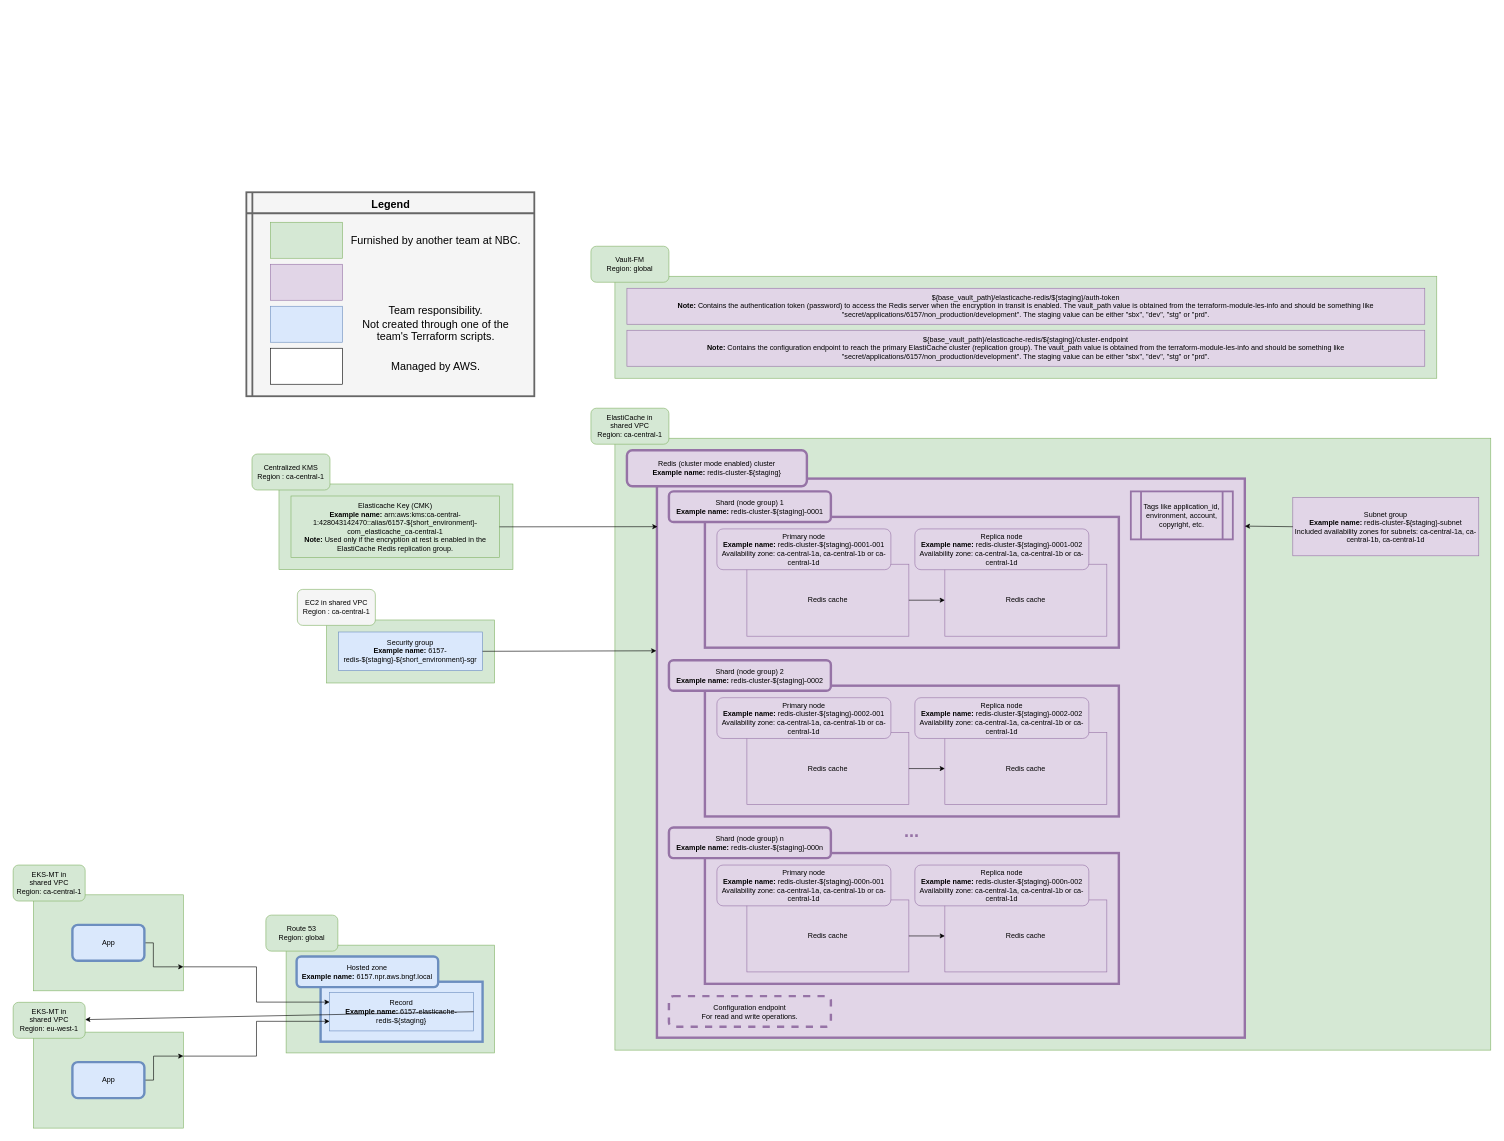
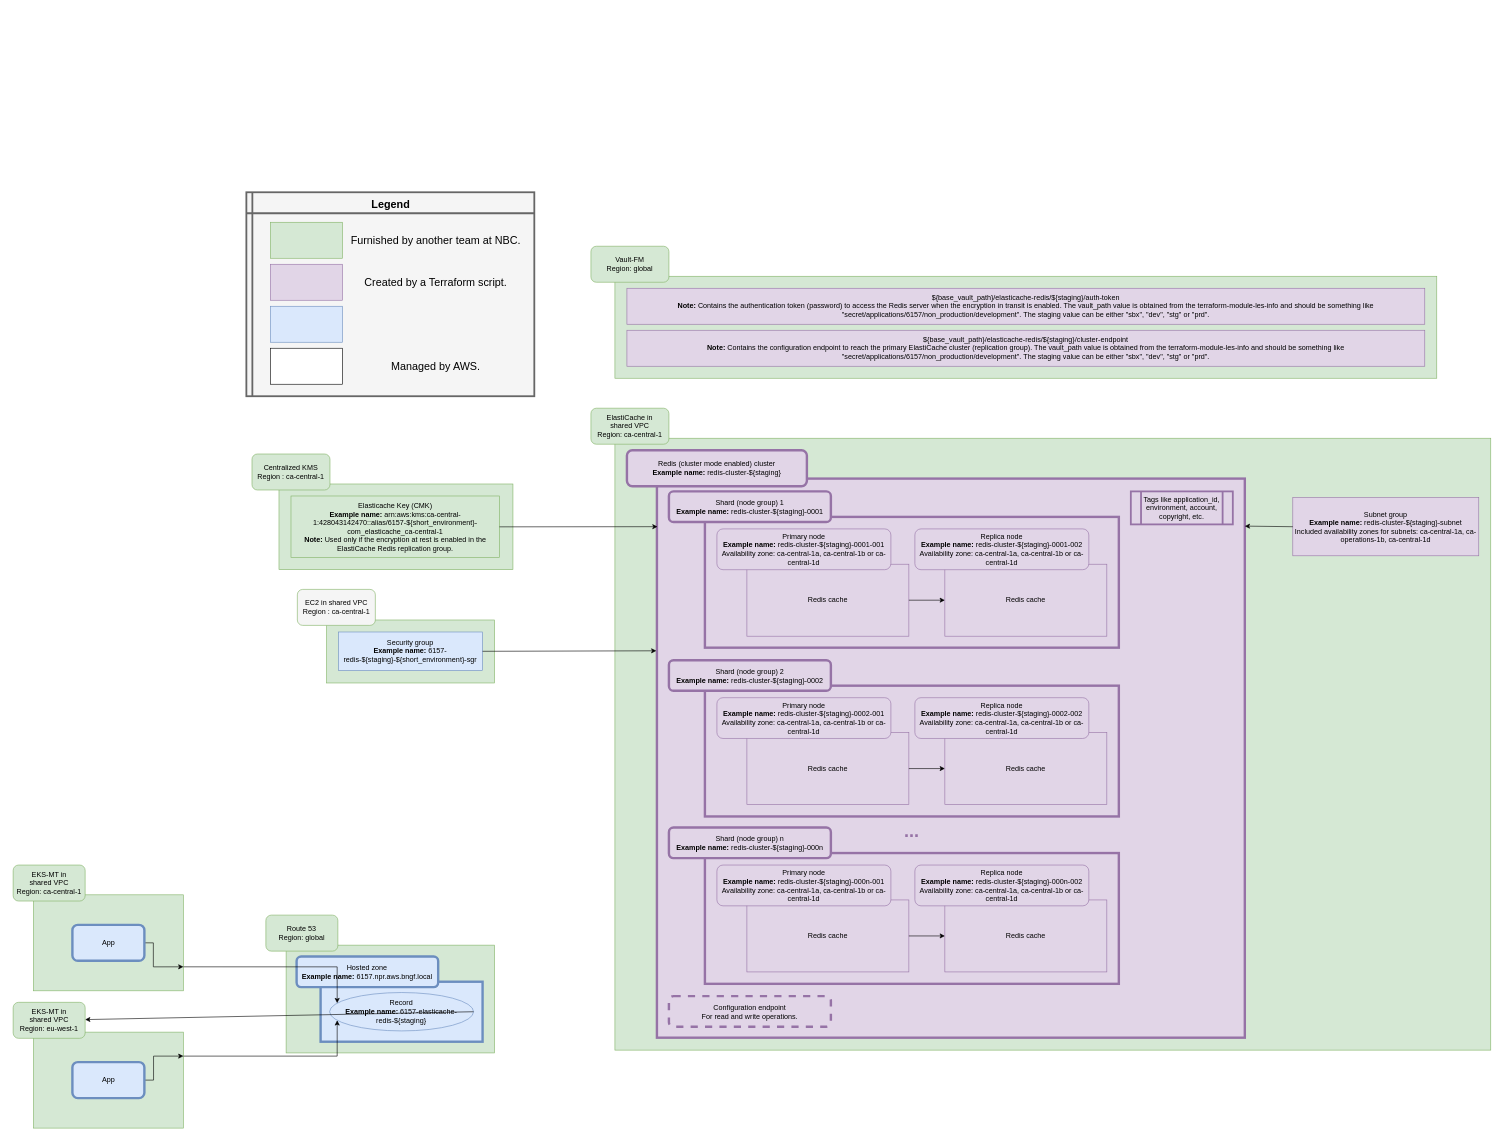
+ <mxCell id="29" value="&lt;font color=&quot;#000000&quot; size=&quot;4&quot;&gt;&lt;span&gt;Created by a Terraform&amp;nbsp;script.&lt;/span&gt;&lt;/font&gt;" style="text;html=1;align=center;verticalAlign=middle;resizable=0;points=[];autosize=1;strokeColor=none;fillColor=none;fontColor=#FF6666;" parent="1" vertex="1"><mxGeometry x="599.63" y="460" width="250" height="20" as="geometry" /></mxCell>
- <mxCell id="30" value="&lt;font color=&quot;#000000&quot; size=&quot;4&quot;&gt;&lt;span&gt;Team responsibility.&lt;br&gt;Not created through one of the&lt;br&gt;team's Terraform scripts.&lt;/span&gt;&lt;/font&gt;" style="text;html=1;align=center;verticalAlign=middle;resizable=0;points=[];autosize=1;strokeColor=none;fillColor=none;fontColor=#FF6666;" parent="1" vertex="1"><mxGeometry x="594.63" y="515" width="260" height="50" as="geometry" /></mxCell>
- <mxCell id="45" value="Tags like application_id, environment, account, copyright, etc." style="shape=process;whiteSpace=wrap;html=1;backgroundOutline=1;strokeWidth=3;fillColor=#e1d5e7;strokeColor=#9673a6;" parent="1" vertex="1"><mxGeometry x="1884" y="818.65" width="170" height="80" as="geometry" /></mxCell>
+ <mxCell id="45" value="Tags like application_id, environment, account, copyright, etc." style="shape=process;whiteSpace=wrap;html=1;backgroundOutline=1;strokeWidth=3;fillColor=#e1d5e7;strokeColor=#9673a6;" parent="1" vertex="1"><mxGeometry x="1884" y="818.65" width="170" height="55" as="geometry" /></mxCell>
- <mxCell id="43" value="Subnet group&lt;br&gt;&lt;b&gt;Example name:&lt;/b&gt; redis-cluster-${staging}-subnet&lt;br&gt;Included availability zones for subnets: ca-central-1a, ca-central-1b, ca-central-1d" style="rounded=0;whiteSpace=wrap;html=1;fillColor=#e1d5e7;strokeColor=#9673a6;" parent="1" vertex="1"><mxGeometry x="2154" y="829" width="310" height="97" as="geometry" /></mxCell>
+ <mxCell id="43" value="Subnet group&lt;br&gt;&lt;b&gt;Example name:&lt;/b&gt; redis-cluster-${staging}-subnet&lt;br&gt;Included availability zones for subnets: ca-central-1a, ca-operations-1b, ca-central-1d" style="rounded=0;whiteSpace=wrap;html=1;fillColor=#e1d5e7;strokeColor=#9673a6;" parent="1" vertex="1"><mxGeometry x="2154" y="829" width="310" height="97" as="geometry" /></mxCell>
- <mxCell id="64" value="Record&lt;br&gt;&lt;b&gt;Example name:&lt;/b&gt;&amp;nbsp;6157-elasticache-redis-${staging}" style="rounded=0;whiteSpace=wrap;html=1;fillColor=#dae8fc;strokeColor=#6c8ebf;" parent="1" vertex="1"><mxGeometry x="548.38" y="1654" width="240" height="64" as="geometry" /></mxCell>
+ <mxCell id="64" value="Record&lt;br&gt;&lt;b&gt;Example name:&lt;/b&gt;&amp;nbsp;6157-elasticache-redis-${staging}" style="ellipse;whiteSpace=wrap;html=1;fillColor=#dae8fc;strokeColor=#6c8ebf;" parent="1" vertex="1"><mxGeometry x="548.38" y="1654" width="240" height="64" as="geometry" /></mxCell>
